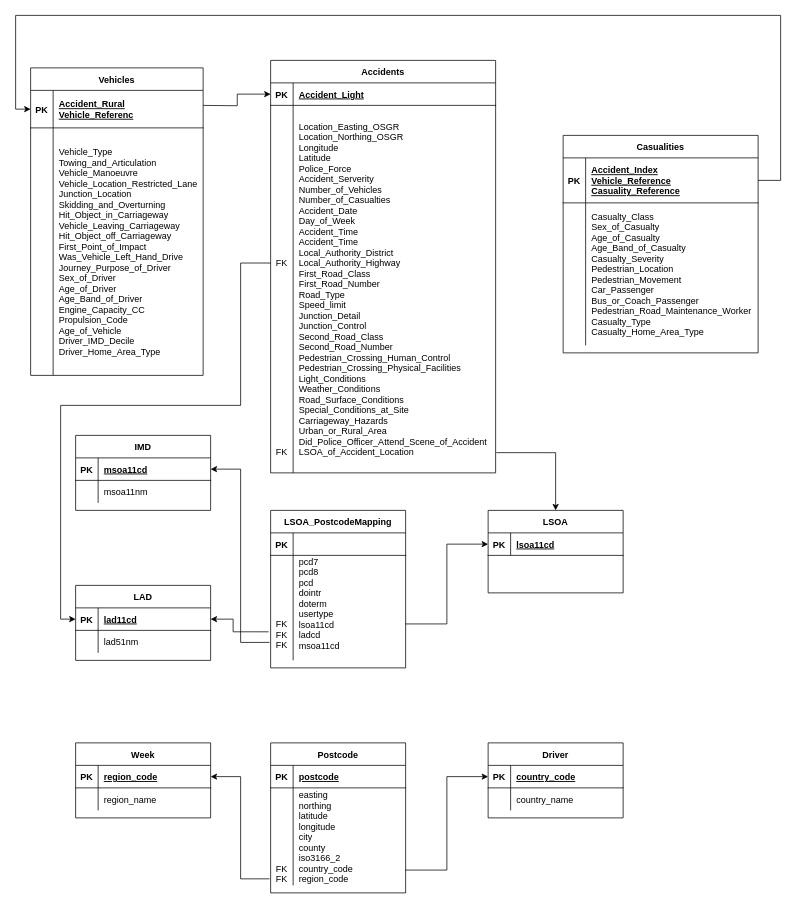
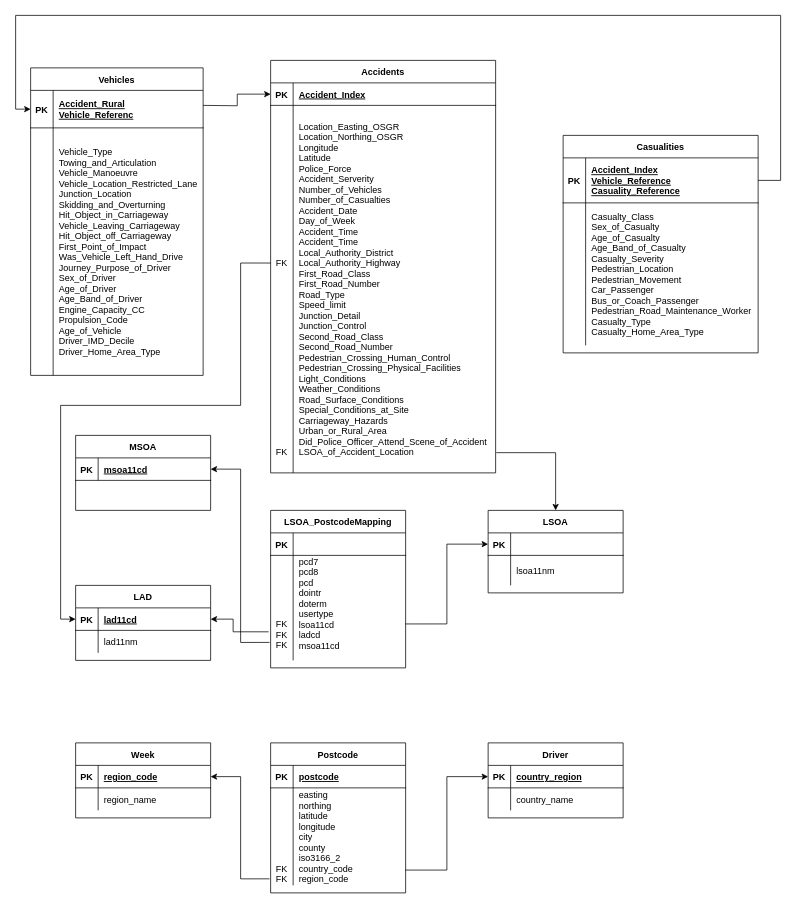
- <mxCell id="6" value="Accident_Light" style="shape=partialRectangle;connectable=0;fillColor=none;top=0;left=0;bottom=0;right=0;align=left;spacingLeft=6;fontStyle=5;overflow=hidden;" vertex="1" parent="4"><mxGeometry x="30" width="270" height="30" as="geometry"><mxRectangle width="270" height="30" as="alternateBounds" /></mxGeometry></mxCell>
+ <mxCell id="6" value="Accident_Index" style="shape=partialRectangle;connectable=0;fillColor=none;top=0;left=0;bottom=0;right=0;align=left;spacingLeft=6;fontStyle=5;overflow=hidden;" vertex="1" parent="4"><mxGeometry x="30" width="270" height="30" as="geometry"><mxRectangle width="270" height="30" as="alternateBounds" /></mxGeometry></mxCell>
- <mxCell id="30" value="IMD" style="shape=table;startSize=30;container=1;collapsible=1;childLayout=tableLayout;fixedRows=1;rowLines=0;fontStyle=1;align=center;resizeLast=1;" vertex="1" parent="1"><mxGeometry x="100" y="580" width="180" height="100" as="geometry" /></mxCell>
+ <mxCell id="30" value="MSOA" style="shape=table;startSize=30;container=1;collapsible=1;childLayout=tableLayout;fixedRows=1;rowLines=0;fontStyle=1;align=center;resizeLast=1;" vertex="1" parent="1"><mxGeometry x="100" y="580" width="180" height="100" as="geometry" /></mxCell>
- <mxCell id="36" value="msoa11nm" style="shape=partialRectangle;connectable=0;fillColor=none;top=0;left=0;bottom=0;right=0;align=left;spacingLeft=6;overflow=hidden;" vertex="1" parent="34"><mxGeometry x="30" width="150" height="30" as="geometry"><mxRectangle width="150" height="30" as="alternateBounds" /></mxGeometry></mxCell>
- <mxCell id="47" value="lsoa11cd" style="shape=partialRectangle;connectable=0;fillColor=none;top=0;left=0;bottom=0;right=0;align=left;spacingLeft=6;fontStyle=5;overflow=hidden;" vertex="1" parent="45"><mxGeometry x="30" width="150" height="30" as="geometry"><mxRectangle width="150" height="30" as="alternateBounds" /></mxGeometry></mxCell>
+ <mxCell id="50" value="lsoa11nm" style="shape=partialRectangle;connectable=0;fillColor=none;top=0;left=0;bottom=0;right=0;align=left;spacingLeft=6;overflow=hidden;" vertex="1" parent="48"><mxGeometry x="30" width="150" height="40" as="geometry"><mxRectangle width="150" height="40" as="alternateBounds" /></mxGeometry></mxCell>
- <mxCell id="43" value="lad51nm" style="shape=partialRectangle;connectable=0;fillColor=none;top=0;left=0;bottom=0;right=0;align=left;spacingLeft=6;overflow=hidden;" vertex="1" parent="41"><mxGeometry x="30" width="150" height="30" as="geometry"><mxRectangle width="150" height="30" as="alternateBounds" /></mxGeometry></mxCell>
+ <mxCell id="43" value="lad11nm" style="shape=partialRectangle;connectable=0;fillColor=none;top=0;left=0;bottom=0;right=0;align=left;spacingLeft=6;overflow=hidden;" vertex="1" parent="41"><mxGeometry x="30" width="150" height="30" as="geometry"><mxRectangle width="150" height="30" as="alternateBounds" /></mxGeometry></mxCell>
- <mxCell id="69" value="country_code" style="shape=partialRectangle;connectable=0;fillColor=none;top=0;left=0;bottom=0;right=0;align=left;spacingLeft=6;fontStyle=5;overflow=hidden;" vertex="1" parent="67"><mxGeometry x="30" width="150" height="30" as="geometry"><mxRectangle width="150" height="30" as="alternateBounds" /></mxGeometry></mxCell>
+ <mxCell id="69" value="country_region" style="shape=partialRectangle;connectable=0;fillColor=none;top=0;left=0;bottom=0;right=0;align=left;spacingLeft=6;fontStyle=5;overflow=hidden;" vertex="1" parent="67"><mxGeometry x="30" width="150" height="30" as="geometry"><mxRectangle width="150" height="30" as="alternateBounds" /></mxGeometry></mxCell>
